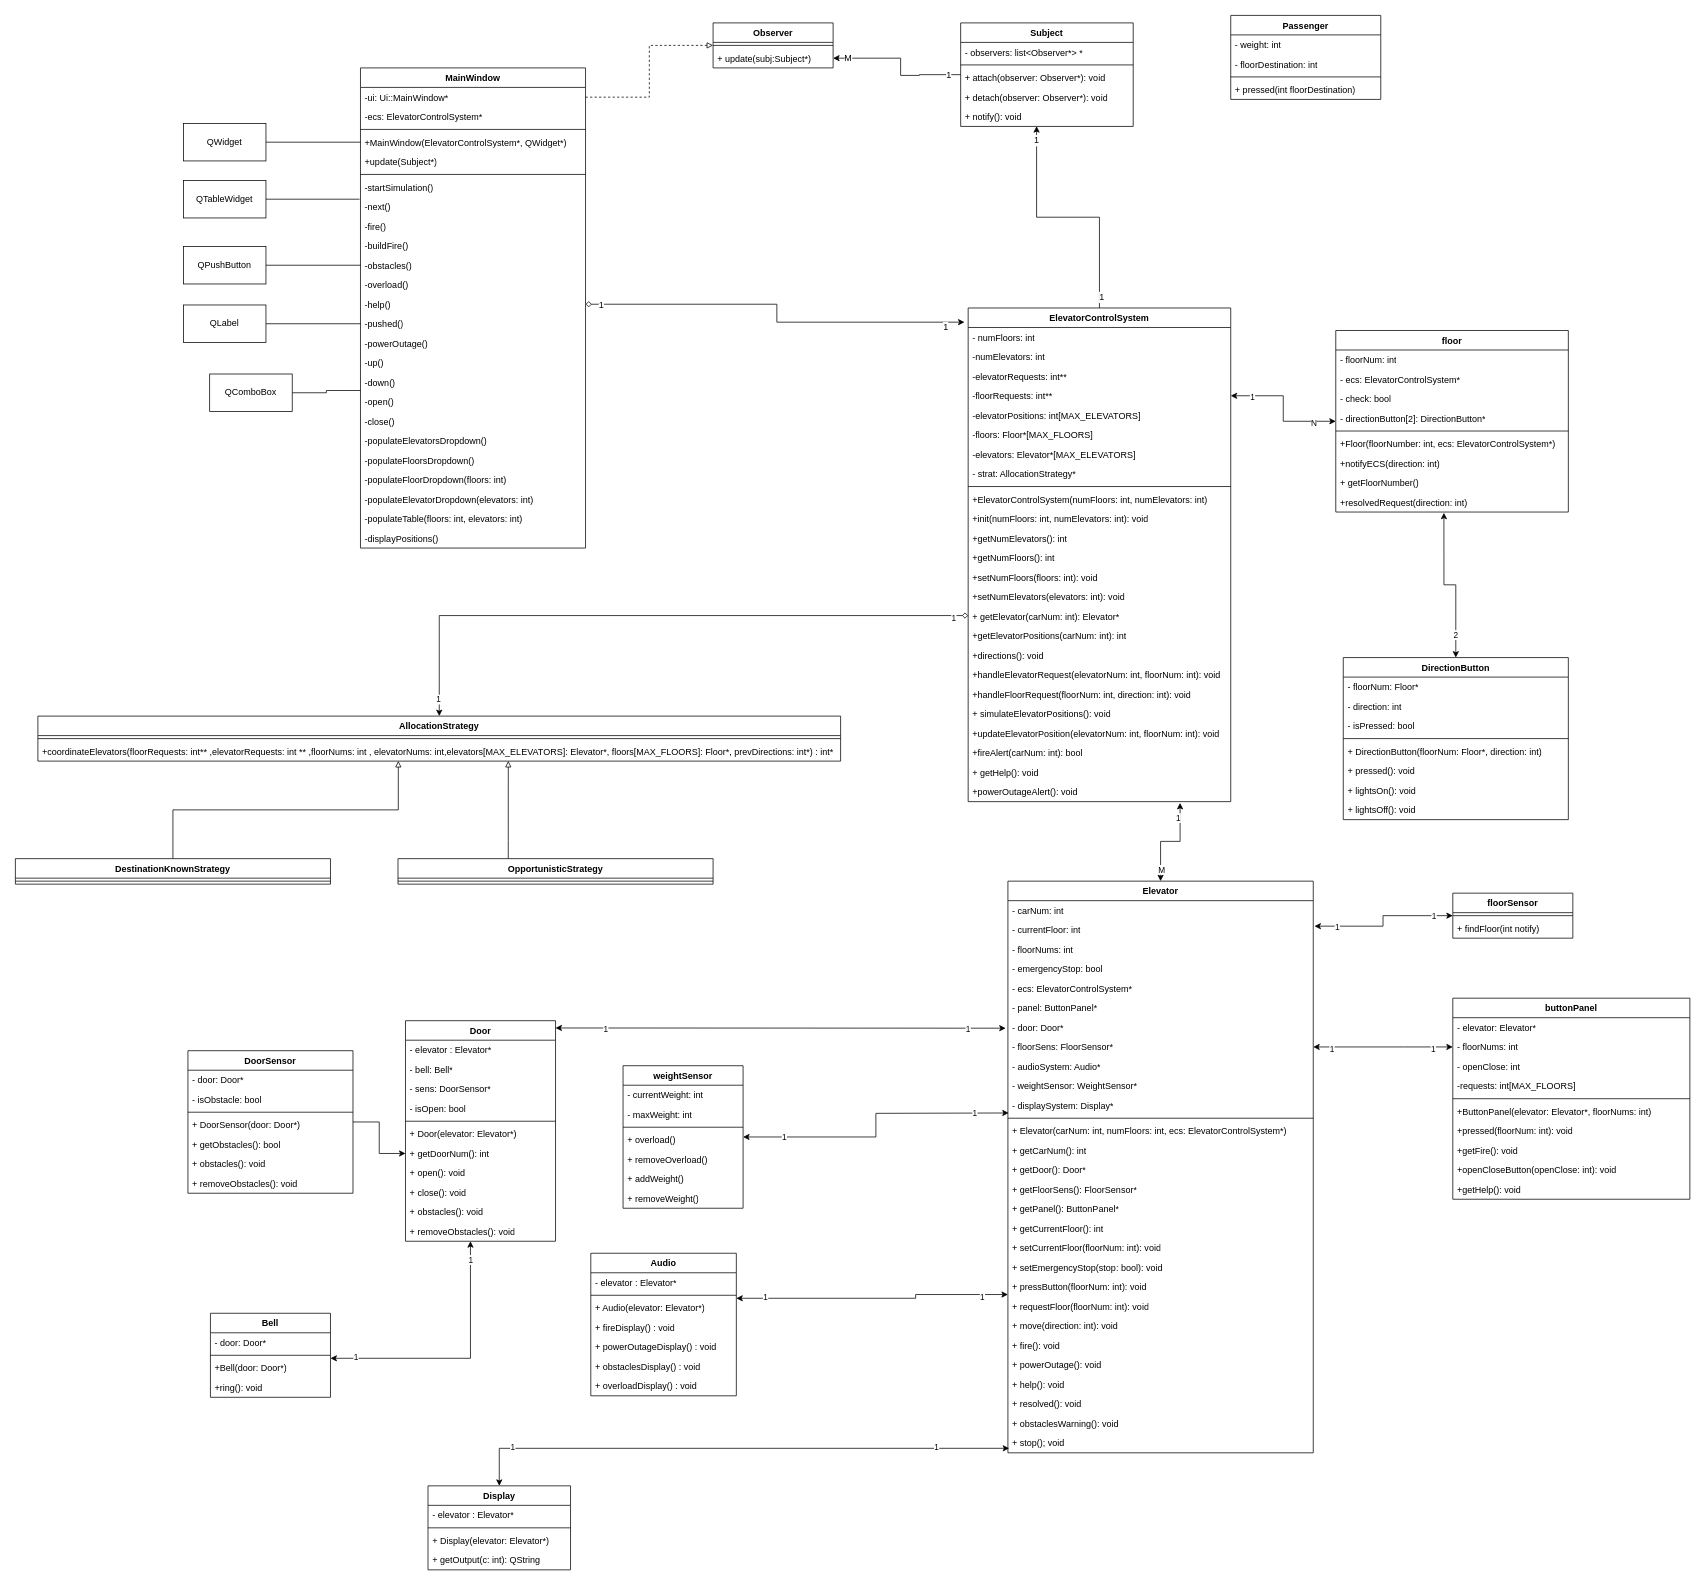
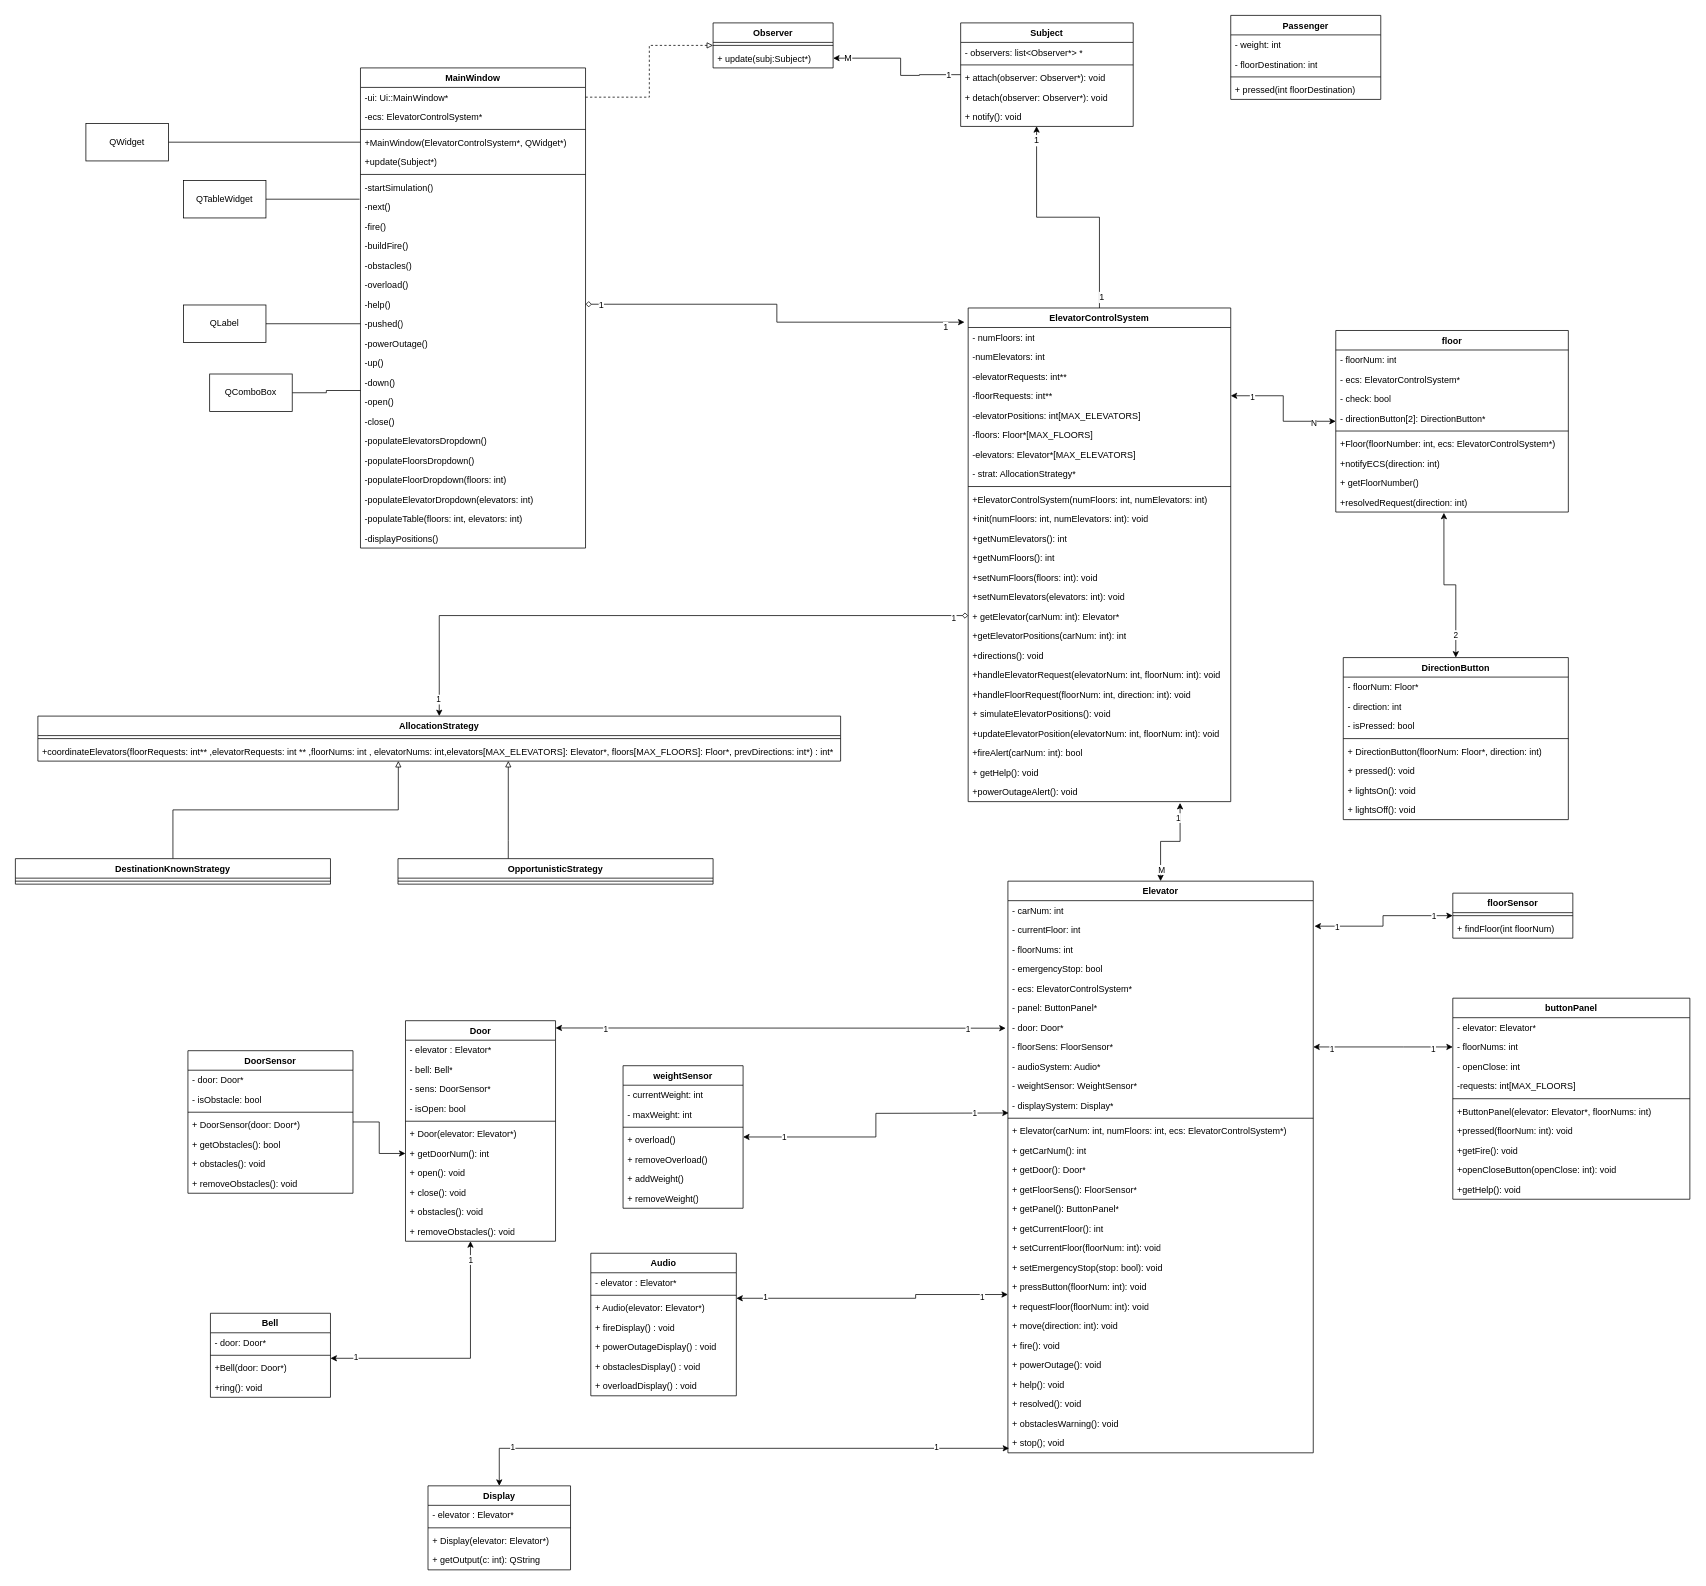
- <mxCell id="228" value="QWidget" style="html=1;whiteSpace=wrap;" vertex="1" parent="1"><mxGeometry x="244" y="164" width="110" height="50" as="geometry" /></mxCell>
+ <mxCell id="228" value="QWidget" style="html=1;whiteSpace=wrap;" vertex="1" parent="1"><mxGeometry x="114" y="164" width="110" height="50" as="geometry" /></mxCell>
- <mxCell id="232" value="QPushButton" style="html=1;whiteSpace=wrap;" vertex="1" parent="1"><mxGeometry x="244" y="328" width="110" height="50" as="geometry" /></mxCell>
- <mxCell id="231" style="edgeStyle=orthogonalEdgeStyle;rounded=0;orthogonalLoop=1;jettySize=auto;html=1;entryX=0;entryY=0.5;entryDx=0;entryDy=0;endArrow=none;endFill=0;" edge="1" parent="1" source="232" target="208"><mxGeometry relative="1" as="geometry" /></mxCell>
- <mxCell id="155" value="+ findFloor(int notify)" style="text;strokeColor=none;fillColor=none;align=left;verticalAlign=top;spacingLeft=4;spacingRight=4;overflow=hidden;rotatable=0;points=[[0,0.5],[1,0.5]];portConstraint=eastwest;whiteSpace=wrap;html=1;" parent="153" vertex="1"><mxGeometry y="34" width="160" height="26" as="geometry" /></mxCell>
+ <mxCell id="155" value="+ findFloor(int floorNum)" style="text;strokeColor=none;fillColor=none;align=left;verticalAlign=top;spacingLeft=4;spacingRight=4;overflow=hidden;rotatable=0;points=[[0,0.5],[1,0.5]];portConstraint=eastwest;whiteSpace=wrap;html=1;" parent="153" vertex="1"><mxGeometry y="34" width="160" height="26" as="geometry" /></mxCell>
